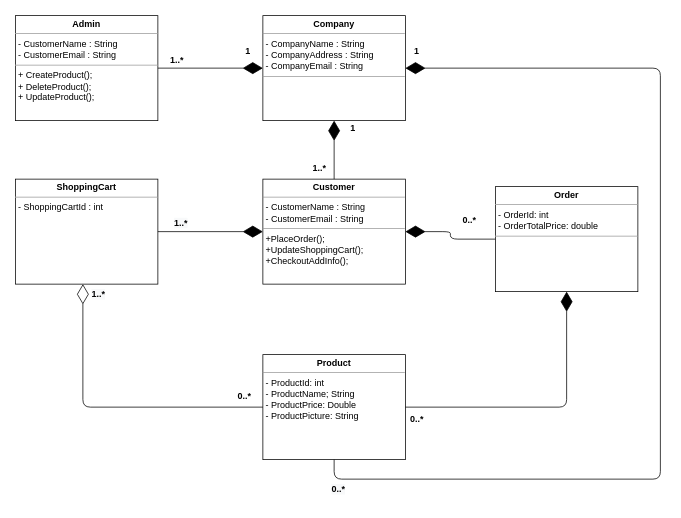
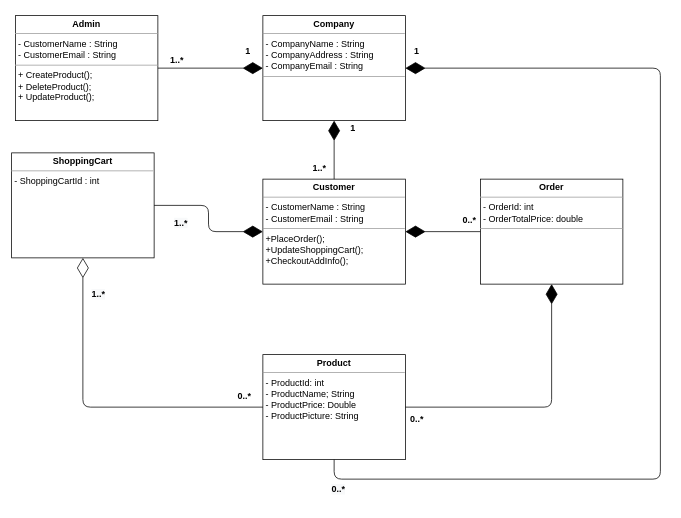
- <mxCell id="4" value="&lt;p style=&quot;margin: 0px ; margin-top: 4px ; text-align: center&quot;&gt;&lt;b&gt;ShoppingCart&lt;/b&gt;&lt;/p&gt;&lt;hr size=&quot;1&quot;&gt;&lt;p style=&quot;margin: 0px ; margin-left: 4px&quot;&gt;- ShoppingCartId : int&lt;/p&gt;&lt;p style=&quot;margin: 0px ; margin-left: 4px&quot;&gt;&lt;/p&gt;&lt;p style=&quot;margin: 0px ; margin-left: 4px&quot;&gt;&lt;br&gt;&lt;/p&gt;" style="verticalAlign=top;align=left;overflow=fill;fontSize=12;fontFamily=Helvetica;html=1;" parent="1" vertex="1"><mxGeometry x="20" y="238" width="190" height="140" as="geometry" /></mxCell>
+ <mxCell id="4" value="&lt;p style=&quot;margin: 0px ; margin-top: 4px ; text-align: center&quot;&gt;&lt;b&gt;ShoppingCart&lt;/b&gt;&lt;/p&gt;&lt;hr size=&quot;1&quot;&gt;&lt;p style=&quot;margin: 0px ; margin-left: 4px&quot;&gt;- ShoppingCartId : int&lt;/p&gt;&lt;p style=&quot;margin: 0px ; margin-left: 4px&quot;&gt;&lt;/p&gt;&lt;p style=&quot;margin: 0px ; margin-left: 4px&quot;&gt;&lt;br&gt;&lt;/p&gt;" style="verticalAlign=top;align=left;overflow=fill;fontSize=12;fontFamily=Helvetica;html=1;" parent="1" vertex="1"><mxGeometry x="15" y="203" width="190" height="140" as="geometry" /></mxCell>
- <mxCell id="14" value="&lt;p style=&quot;margin: 0px ; margin-top: 4px ; text-align: center&quot;&gt;&lt;b&gt;Order&lt;/b&gt;&lt;/p&gt;&lt;hr size=&quot;1&quot;&gt;&lt;p style=&quot;margin: 0px ; margin-left: 4px&quot;&gt;- OrderId: int&lt;/p&gt;&lt;p style=&quot;margin: 0px ; margin-left: 4px&quot;&gt;- OrderTotalPrice: double&lt;/p&gt;&lt;hr size=&quot;1&quot;&gt;&lt;p style=&quot;margin: 0px ; margin-left: 4px&quot;&gt;&lt;br&gt;&lt;/p&gt;" style="verticalAlign=top;align=left;overflow=fill;fontSize=12;fontFamily=Helvetica;html=1;" parent="1" vertex="1"><mxGeometry x="660" y="248" width="190" height="140" as="geometry" /></mxCell>
+ <mxCell id="14" value="&lt;p style=&quot;margin: 0px ; margin-top: 4px ; text-align: center&quot;&gt;&lt;b&gt;Order&lt;/b&gt;&lt;/p&gt;&lt;hr size=&quot;1&quot;&gt;&lt;p style=&quot;margin: 0px ; margin-left: 4px&quot;&gt;- OrderId: int&lt;/p&gt;&lt;p style=&quot;margin: 0px ; margin-left: 4px&quot;&gt;- OrderTotalPrice: double&lt;/p&gt;&lt;hr size=&quot;1&quot;&gt;&lt;p style=&quot;margin: 0px ; margin-left: 4px&quot;&gt;&lt;br&gt;&lt;/p&gt;" style="verticalAlign=top;align=left;overflow=fill;fontSize=12;fontFamily=Helvetica;html=1;" parent="1" vertex="1"><mxGeometry x="640" y="238" width="190" height="140" as="geometry" /></mxCell>
